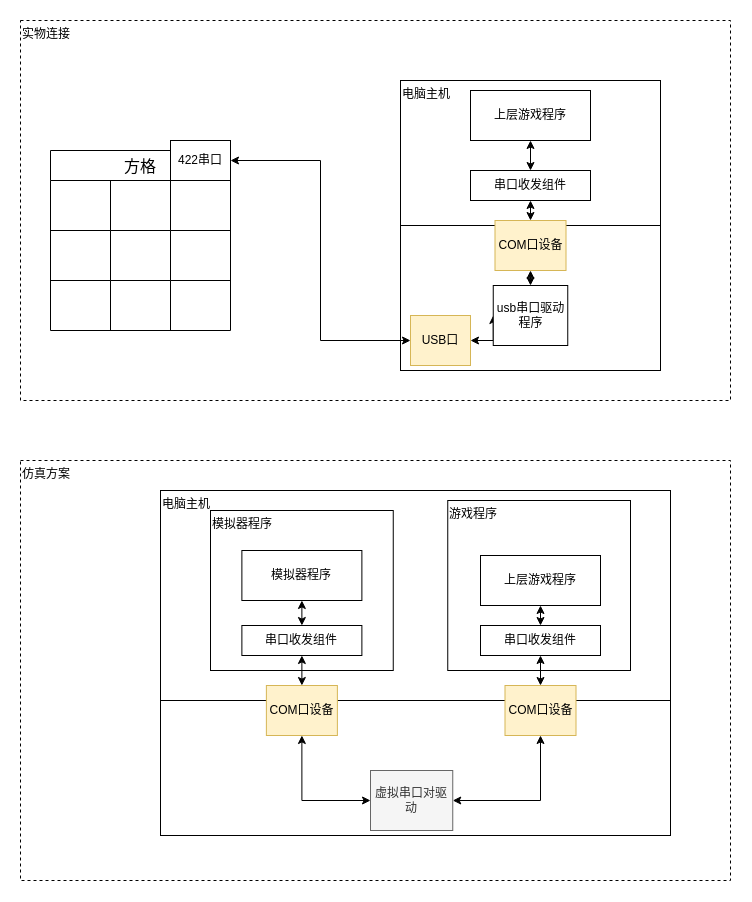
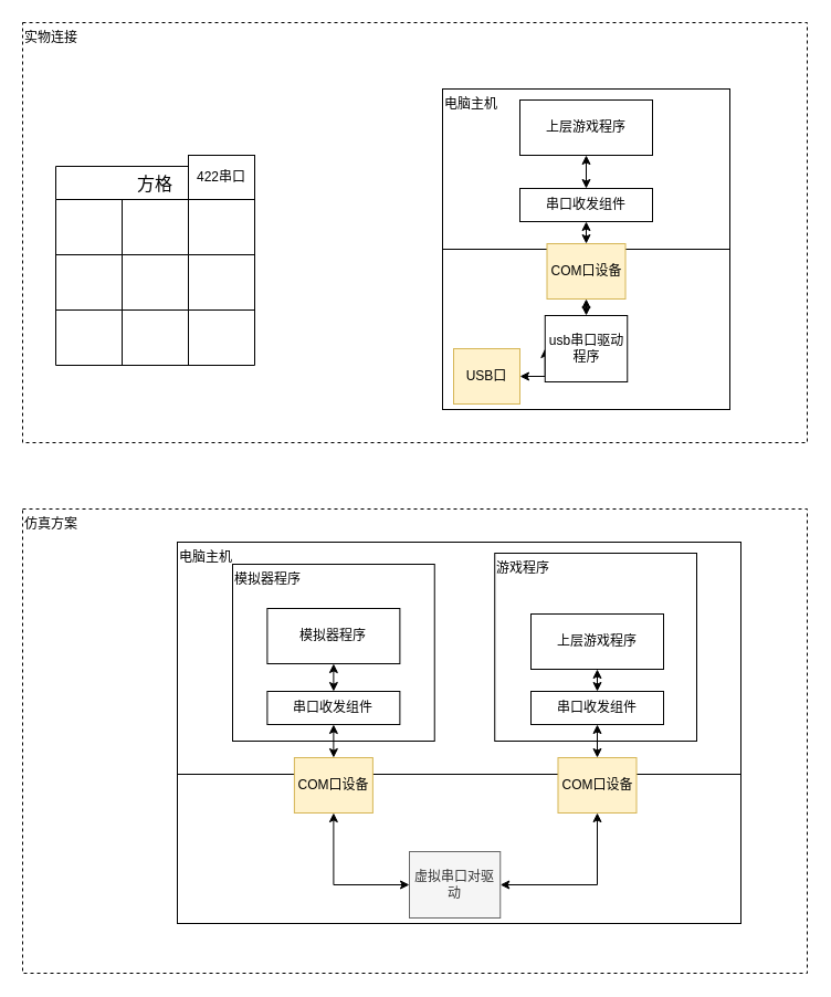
- <mxCell id="22" style="edgeStyle=orthogonalEdgeStyle;rounded=0;orthogonalLoop=1;jettySize=auto;html=1;exitX=1;exitY=0.5;exitDx=0;exitDy=0;entryX=0;entryY=0.5;entryDx=0;entryDy=0;endArrow=classic;startFill=1;startArrow=classic;endFill=1;" edge="1" parent="1" source="23" target="8"><mxGeometry relative="1" as="geometry" /></mxCell>
